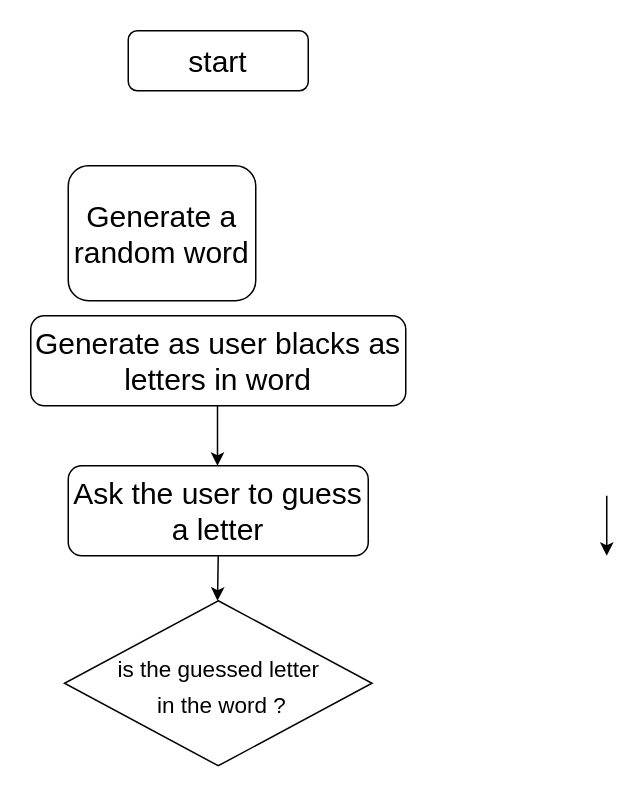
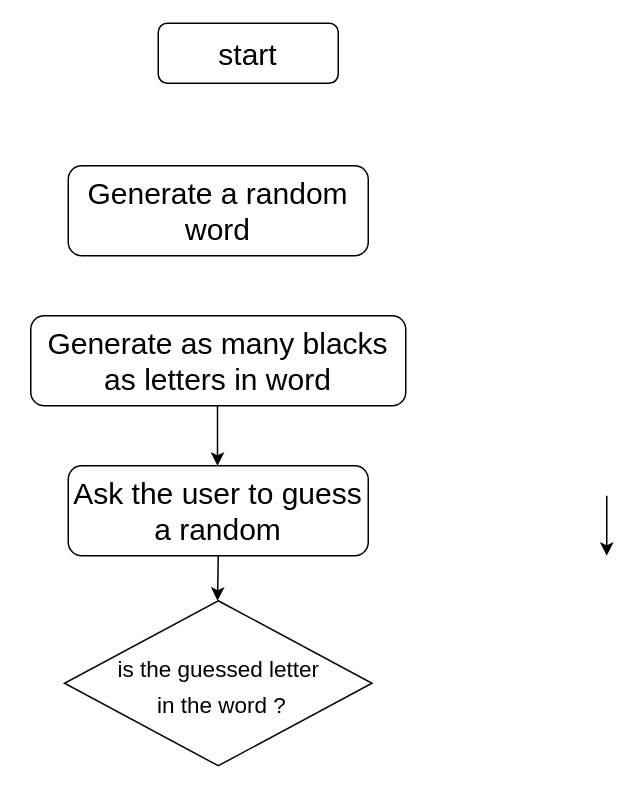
- <mxCell id="2" value="start" style="rounded=1;whiteSpace=wrap;html=1;fontSize=20;glass=0;strokeWidth=1;shadow=0;fontStyle=0" parent="1" vertex="1"><mxGeometry x="85" y="20" width="120" height="40" as="geometry" /></mxCell>
+ <mxCell id="2" value="start" style="rounded=1;whiteSpace=wrap;html=1;fontSize=20;glass=0;strokeWidth=1;shadow=0;fontStyle=0" parent="1" vertex="1"><mxGeometry x="105" y="15" width="120" height="40" as="geometry" /></mxCell>
- <mxCell id="3" value="Generate a random word" style="rounded=1;whiteSpace=wrap;html=1;fontSize=20;" vertex="1" parent="1"><mxGeometry x="45" y="110" width="125" height="90" as="geometry" /></mxCell>
+ <mxCell id="3" value="Generate a random word" style="rounded=1;whiteSpace=wrap;html=1;fontSize=20;" vertex="1" parent="1"><mxGeometry x="45" y="110" width="200" height="60" as="geometry" /></mxCell>
- <mxCell id="4" value="Generate as user blacks as letters in word" style="rounded=1;whiteSpace=wrap;html=1;fontSize=20;" vertex="1" parent="1"><mxGeometry x="20" y="210" width="250" height="60" as="geometry" /></mxCell>
+ <mxCell id="4" value="Generate as many blacks as letters in word" style="rounded=1;whiteSpace=wrap;html=1;fontSize=20;" vertex="1" parent="1"><mxGeometry x="20" y="210" width="250" height="60" as="geometry" /></mxCell>
- <mxCell id="5" value="Ask the user to guess a letter" style="rounded=1;whiteSpace=wrap;html=1;fontSize=20;" vertex="1" parent="1"><mxGeometry x="45" y="310" width="200" height="60" as="geometry" /></mxCell>
+ <mxCell id="5" value="Ask the user to guess a random" style="rounded=1;whiteSpace=wrap;html=1;fontSize=20;" vertex="1" parent="1"><mxGeometry x="45" y="310" width="200" height="60" as="geometry" /></mxCell>
